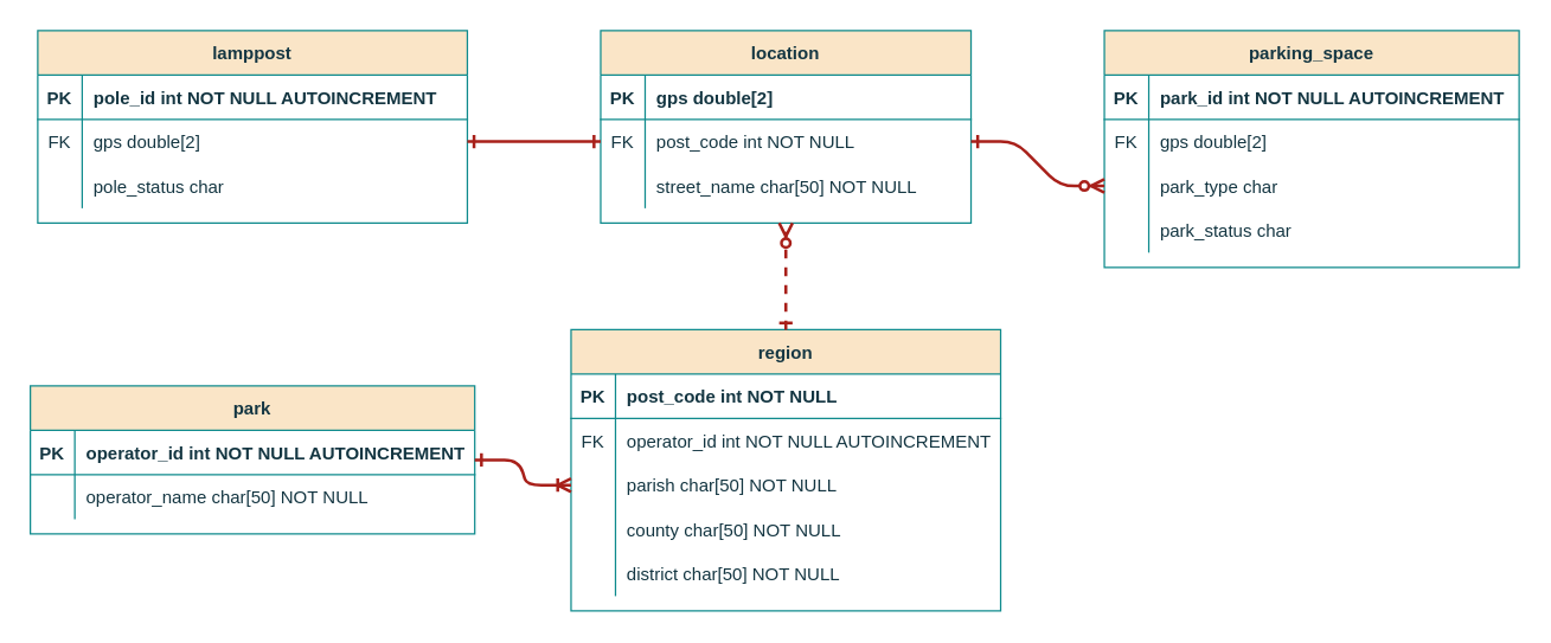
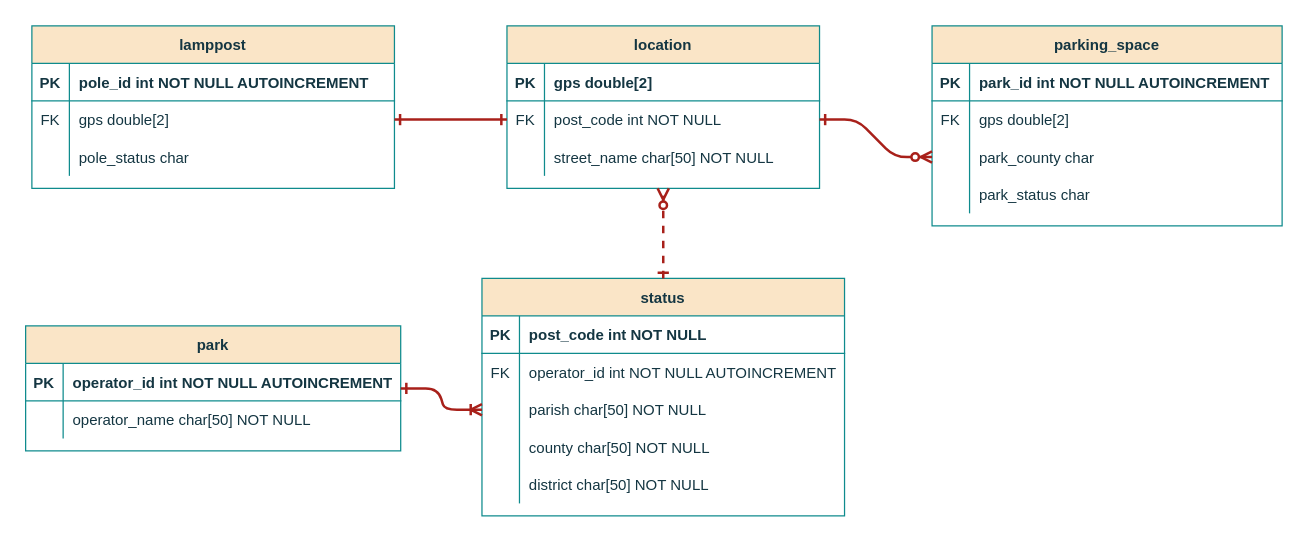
- <mxCell id="54" value="park_type char" style="shape=partialRectangle;connectable=0;fillColor=none;top=0;left=0;bottom=0;right=0;align=left;spacingLeft=6;fontStyle=0;overflow=hidden;strokeColor=#0F8B8D;fontColor=#143642;" parent="52" vertex="1"><mxGeometry x="30" width="250" height="30" as="geometry"><mxRectangle width="250" height="30" as="alternateBounds" /></mxGeometry></mxCell>
+ <mxCell id="54" value="park_county char" style="shape=partialRectangle;connectable=0;fillColor=none;top=0;left=0;bottom=0;right=0;align=left;spacingLeft=6;fontStyle=0;overflow=hidden;strokeColor=#0F8B8D;fontColor=#143642;" parent="52" vertex="1"><mxGeometry x="30" width="250" height="30" as="geometry"><mxRectangle width="250" height="30" as="alternateBounds" /></mxGeometry></mxCell>
- <mxCell id="22" value="region" style="shape=table;startSize=30;container=1;collapsible=1;childLayout=tableLayout;fixedRows=1;rowLines=0;fontStyle=1;align=center;resizeLast=1;fillColor=#FAE5C7;strokeColor=#0F8B8D;fontColor=#143642;" parent="1" vertex="1"><mxGeometry x="385" y="222" width="290" height="190" as="geometry"><mxRectangle x="300" y="510" width="90" height="30" as="alternateBounds" /></mxGeometry></mxCell>
+ <mxCell id="22" value="status" style="shape=table;startSize=30;container=1;collapsible=1;childLayout=tableLayout;fixedRows=1;rowLines=0;fontStyle=1;align=center;resizeLast=1;fillColor=#FAE5C7;strokeColor=#0F8B8D;fontColor=#143642;" parent="1" vertex="1"><mxGeometry x="385" y="222" width="290" height="190" as="geometry"><mxRectangle x="300" y="510" width="90" height="30" as="alternateBounds" /></mxGeometry></mxCell>
